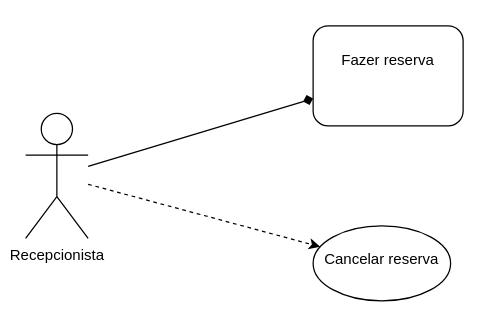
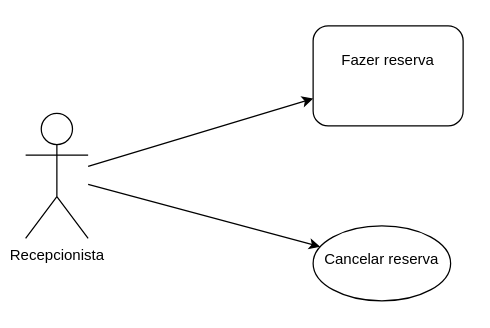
- <mxCell id="3" value="" style="rounded=0;orthogonalLoop=1;jettySize=auto;html=1;endArrow=diamond;" edge="1" parent="1" source="4" target="6"><mxGeometry relative="1" as="geometry" /></mxCell>
+ <mxCell id="3" value="" style="rounded=0;orthogonalLoop=1;jettySize=auto;html=1;" edge="1" parent="1" source="4" target="6"><mxGeometry relative="1" as="geometry" /></mxCell>
- <mxCell id="2" value="" style="rounded=0;orthogonalLoop=1;jettySize=auto;html=1;dashed=1;" edge="1" parent="1" source="4" target="5"><mxGeometry relative="1" as="geometry" /></mxCell>
+ <mxCell id="2" value="" style="rounded=0;orthogonalLoop=1;jettySize=auto;html=1;" edge="1" parent="1" source="4" target="5"><mxGeometry relative="1" as="geometry" /></mxCell>
